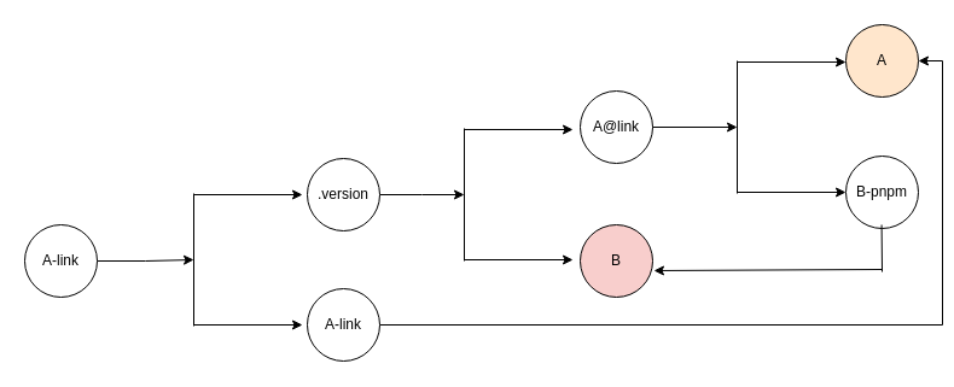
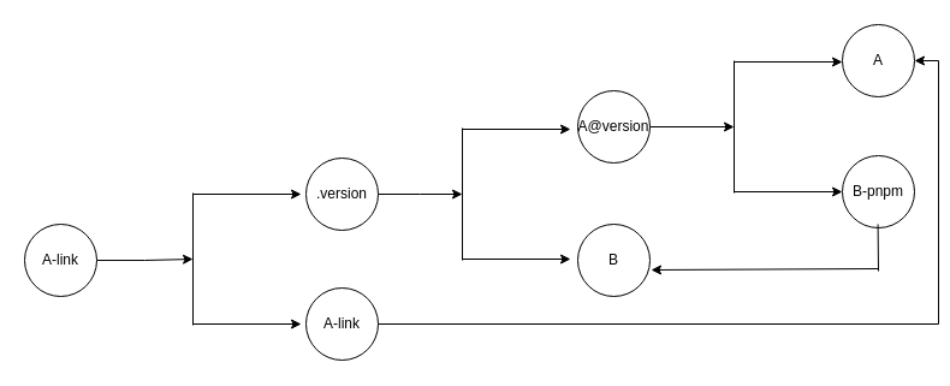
- <mxCell id="20" value="A" style="ellipse;whiteSpace=wrap;html=1;fillColor=#ffe6cc;" vertex="1" parent="1"><mxGeometry x="700" y="20" width="60" height="60" as="geometry" /></mxCell>
+ <mxCell id="20" value="A" style="ellipse;whiteSpace=wrap;html=1;" vertex="1" parent="1"><mxGeometry x="700" y="20" width="60" height="60" as="geometry" /></mxCell>
- <mxCell id="11" value="A@link" style="ellipse;whiteSpace=wrap;html=1;" vertex="1" parent="1"><mxGeometry x="480" y="75" width="60" height="60" as="geometry" /></mxCell>
+ <mxCell id="11" value="A@version" style="ellipse;whiteSpace=wrap;html=1;" vertex="1" parent="1"><mxGeometry x="480" y="75" width="60" height="60" as="geometry" /></mxCell>
- <mxCell id="15" value="B" style="ellipse;whiteSpace=wrap;html=1;fillColor=#f8cecc;" vertex="1" parent="1"><mxGeometry x="480" y="186" width="60" height="60" as="geometry" /></mxCell>
+ <mxCell id="15" value="B" style="ellipse;whiteSpace=wrap;html=1;" vertex="1" parent="1"><mxGeometry x="480" y="186" width="60" height="60" as="geometry" /></mxCell>
